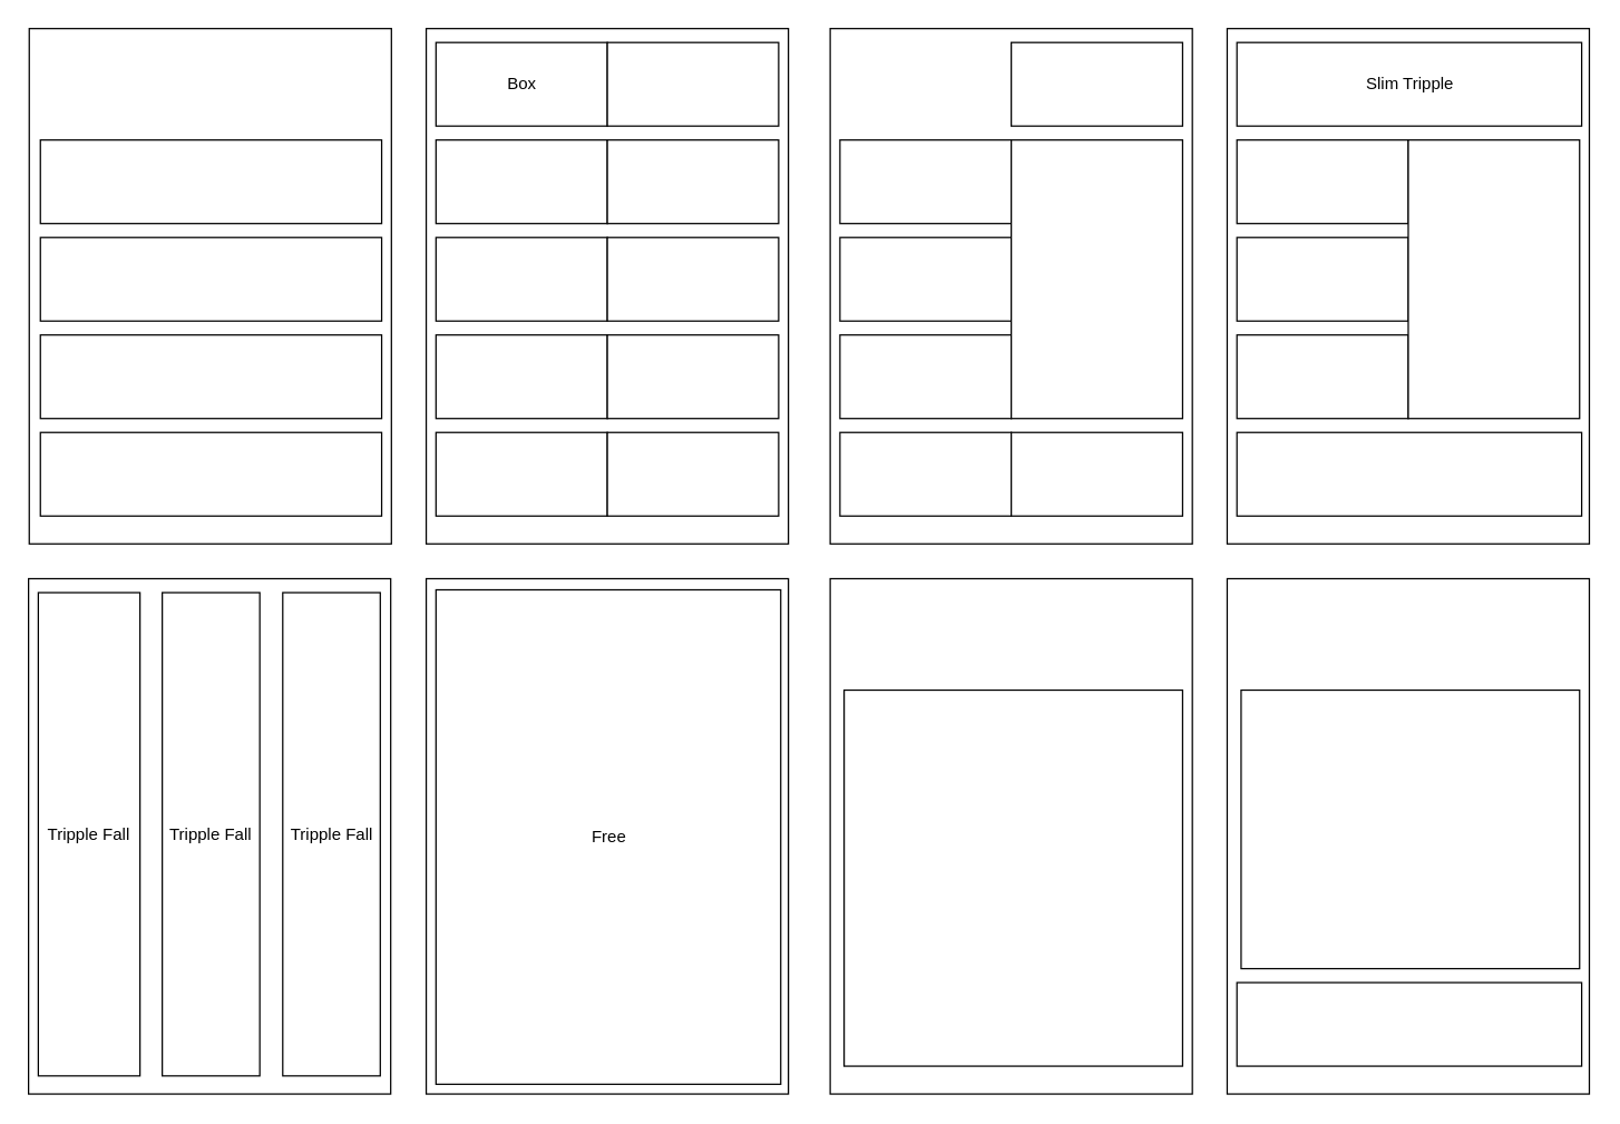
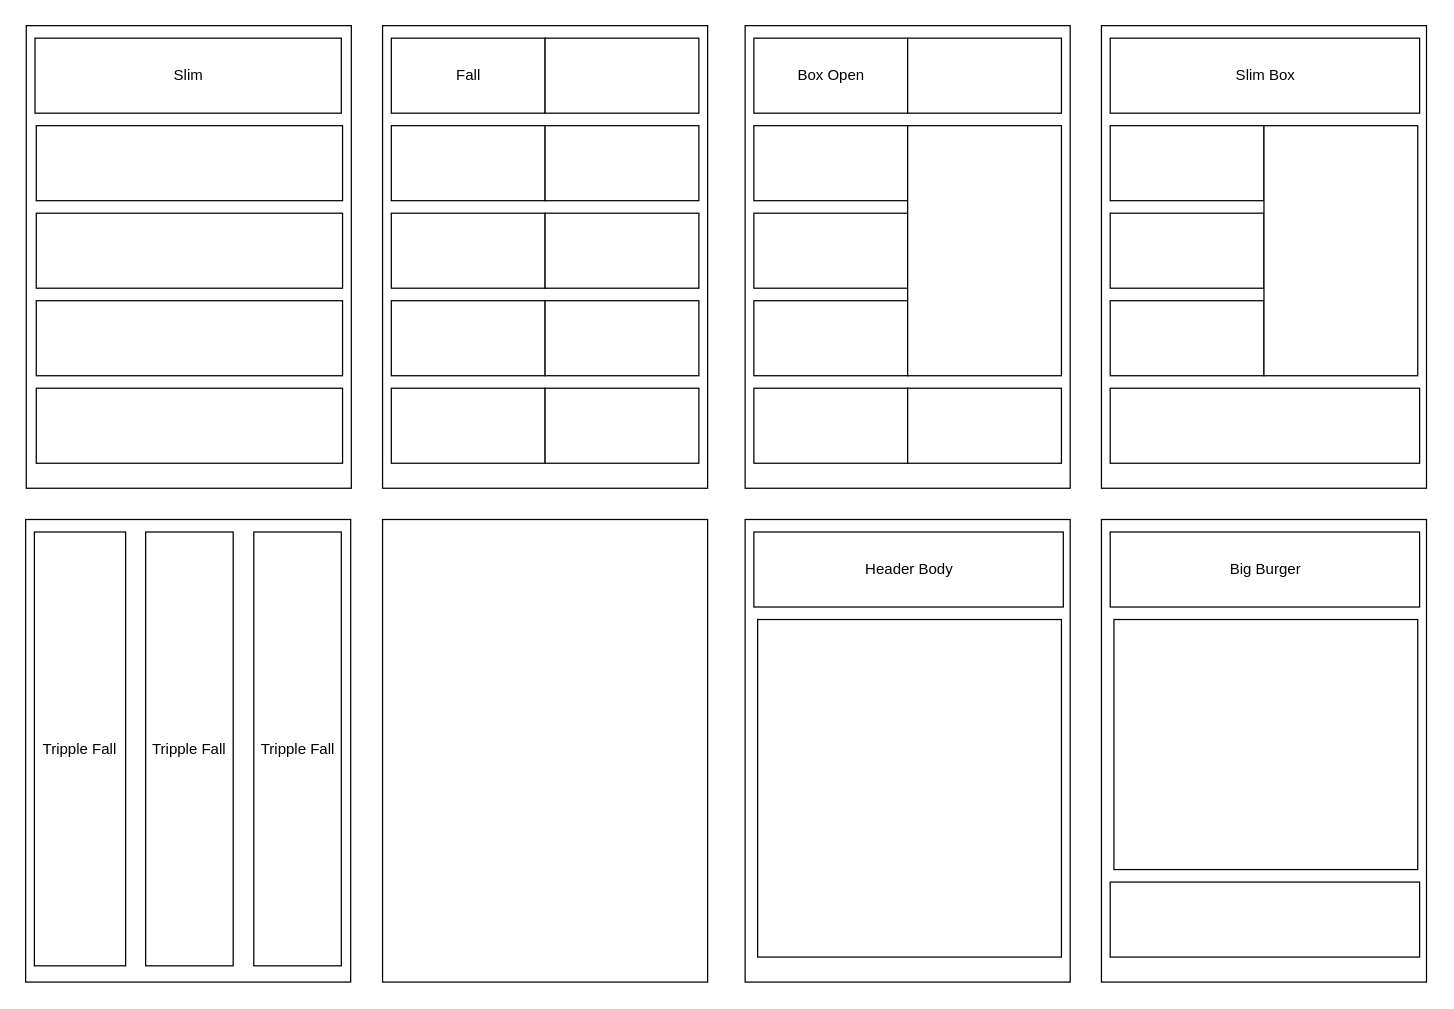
+ <mxCell id="3" value="Slim" style="rounded=0;whiteSpace=wrap;html=1;" parent="1" vertex="1"><mxGeometry x="27.5" y="30" width="245" height="60" as="geometry" /></mxCell>
- <mxCell id="9" value="Box" style="rounded=0;whiteSpace=wrap;html=1;" parent="1" vertex="1"><mxGeometry x="312.5" y="30" width="123" height="60" as="geometry" /></mxCell>
+ <mxCell id="9" value="Fall" style="rounded=0;whiteSpace=wrap;html=1;" parent="1" vertex="1"><mxGeometry x="312.5" y="30" width="123" height="60" as="geometry" /></mxCell>
+ <mxCell id="20" value="Box Open" style="rounded=0;whiteSpace=wrap;html=1;" parent="1" vertex="1"><mxGeometry x="602.5" y="30" width="123" height="60" as="geometry" /></mxCell>
- <mxCell id="34" value="Slim Tripple" style="rounded=0;whiteSpace=wrap;html=1;" parent="1" vertex="1"><mxGeometry x="887.5" y="30" width="247.5" height="60" as="geometry" /></mxCell>
+ <mxCell id="34" value="Slim Box" style="rounded=0;whiteSpace=wrap;html=1;" parent="1" vertex="1"><mxGeometry x="887.5" y="30" width="247.5" height="60" as="geometry" /></mxCell>
+ <mxCell id="31" value="Header Body" style="rounded=0;whiteSpace=wrap;html=1;" parent="1" vertex="1"><mxGeometry x="602.5" y="425" width="247.5" height="60" as="geometry" /></mxCell>
+ <mxCell id="41" value="Big Burger" style="rounded=0;whiteSpace=wrap;html=1;" parent="1" vertex="1"><mxGeometry x="887.5" y="425" width="247.5" height="60" as="geometry" /></mxCell>
- <mxCell id="45" value="Free" style="rounded=0;whiteSpace=wrap;html=1;" parent="1" vertex="1"><mxGeometry x="312.5" y="423" width="247.5" height="355" as="geometry" /></mxCell>
